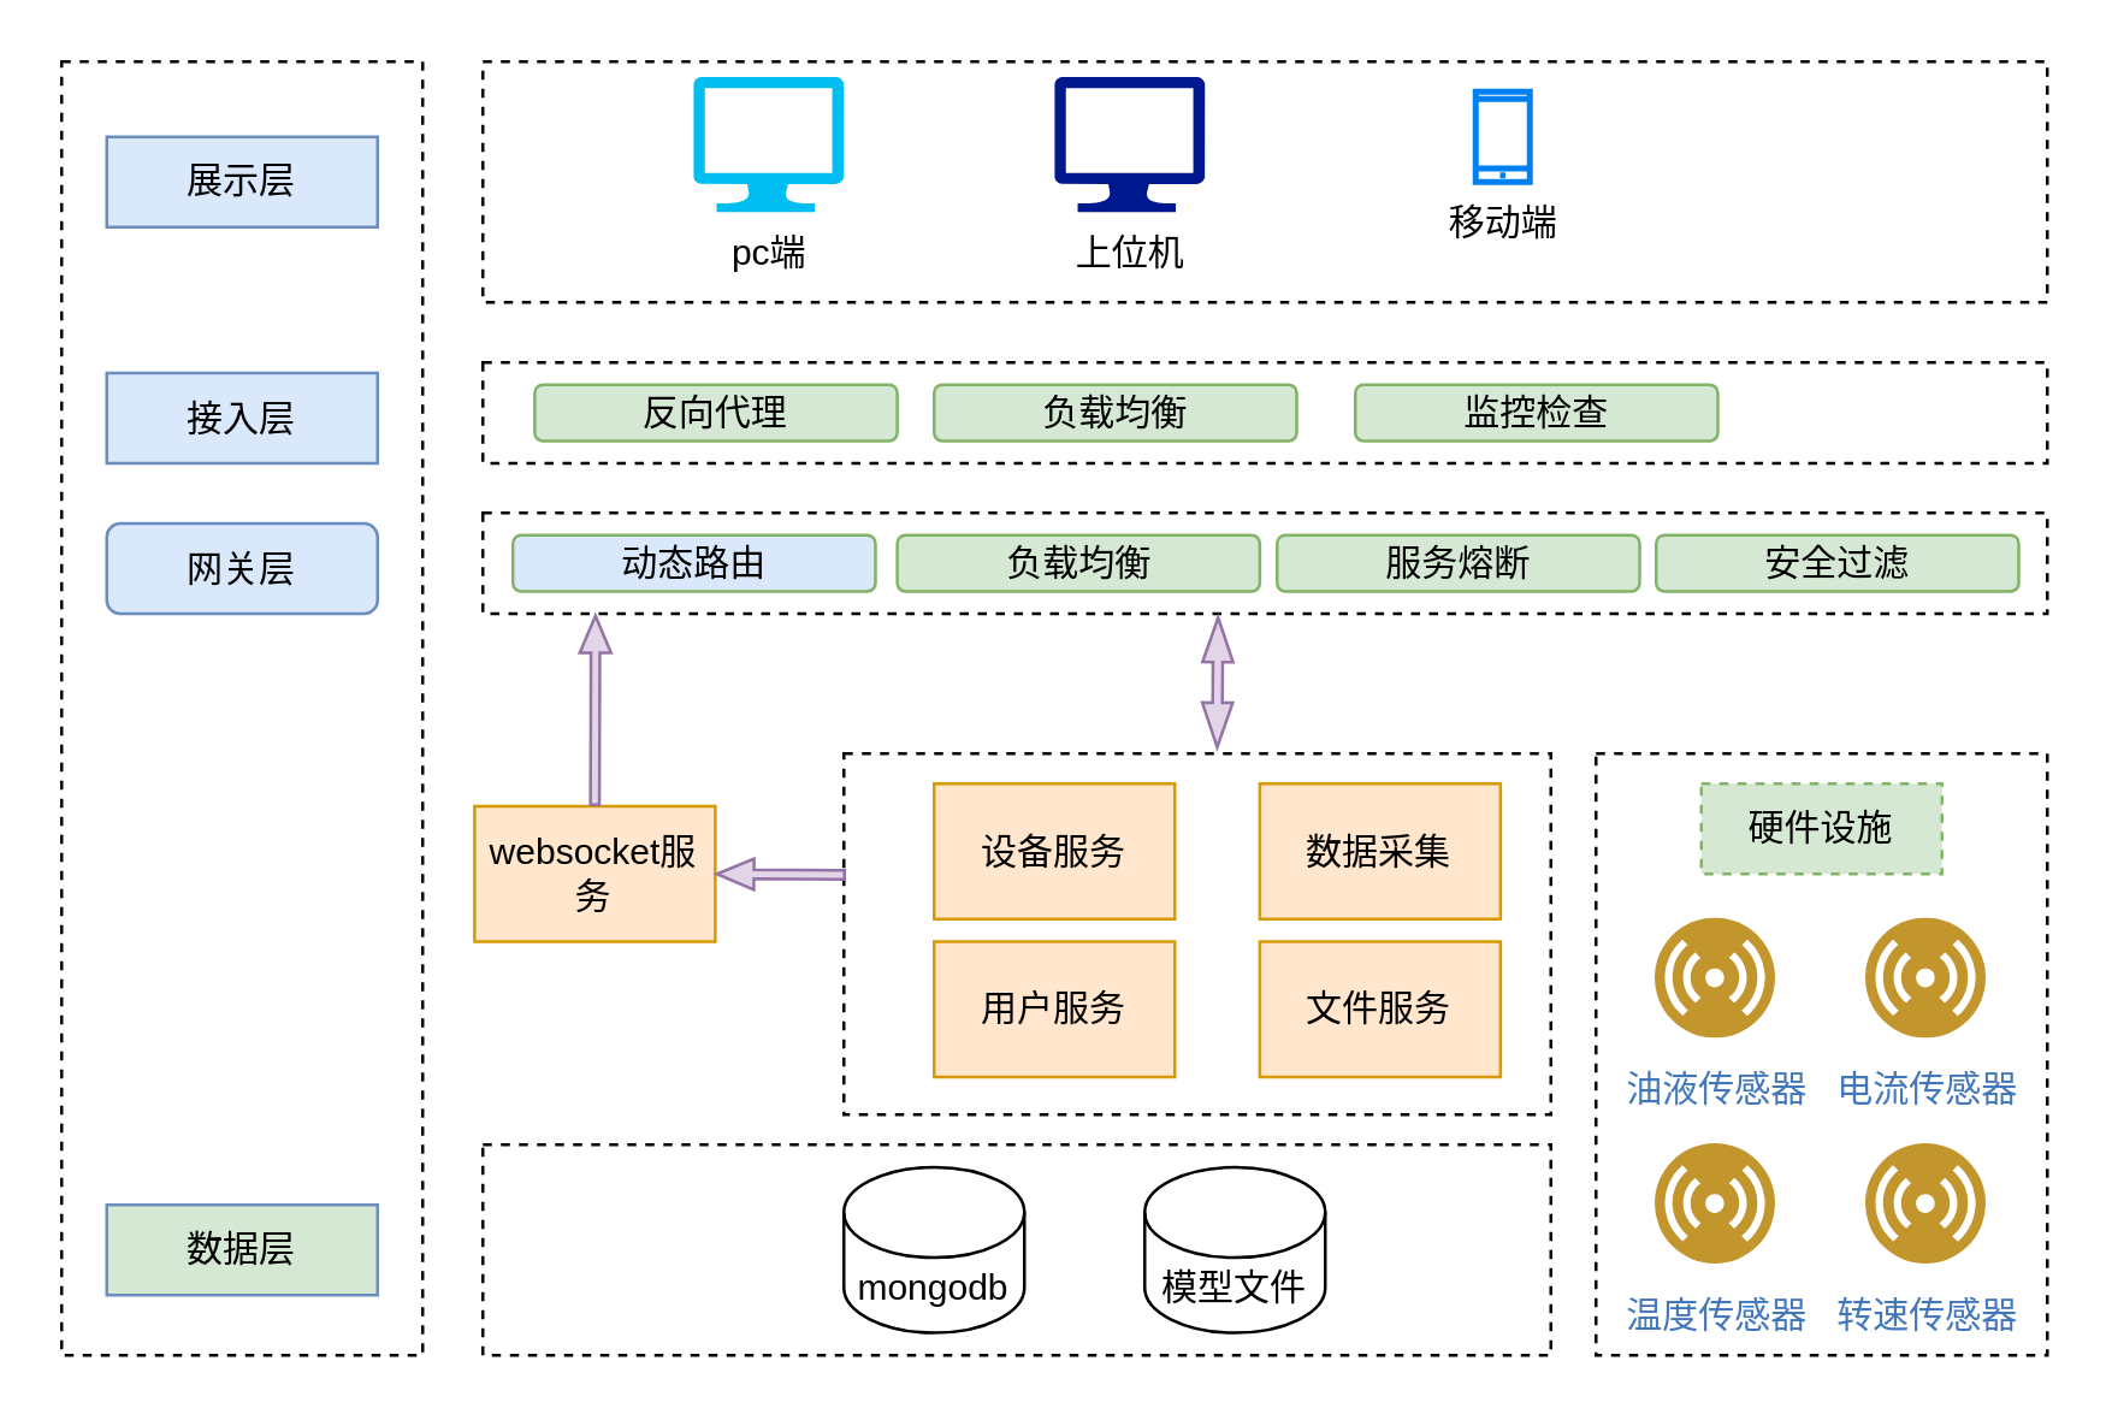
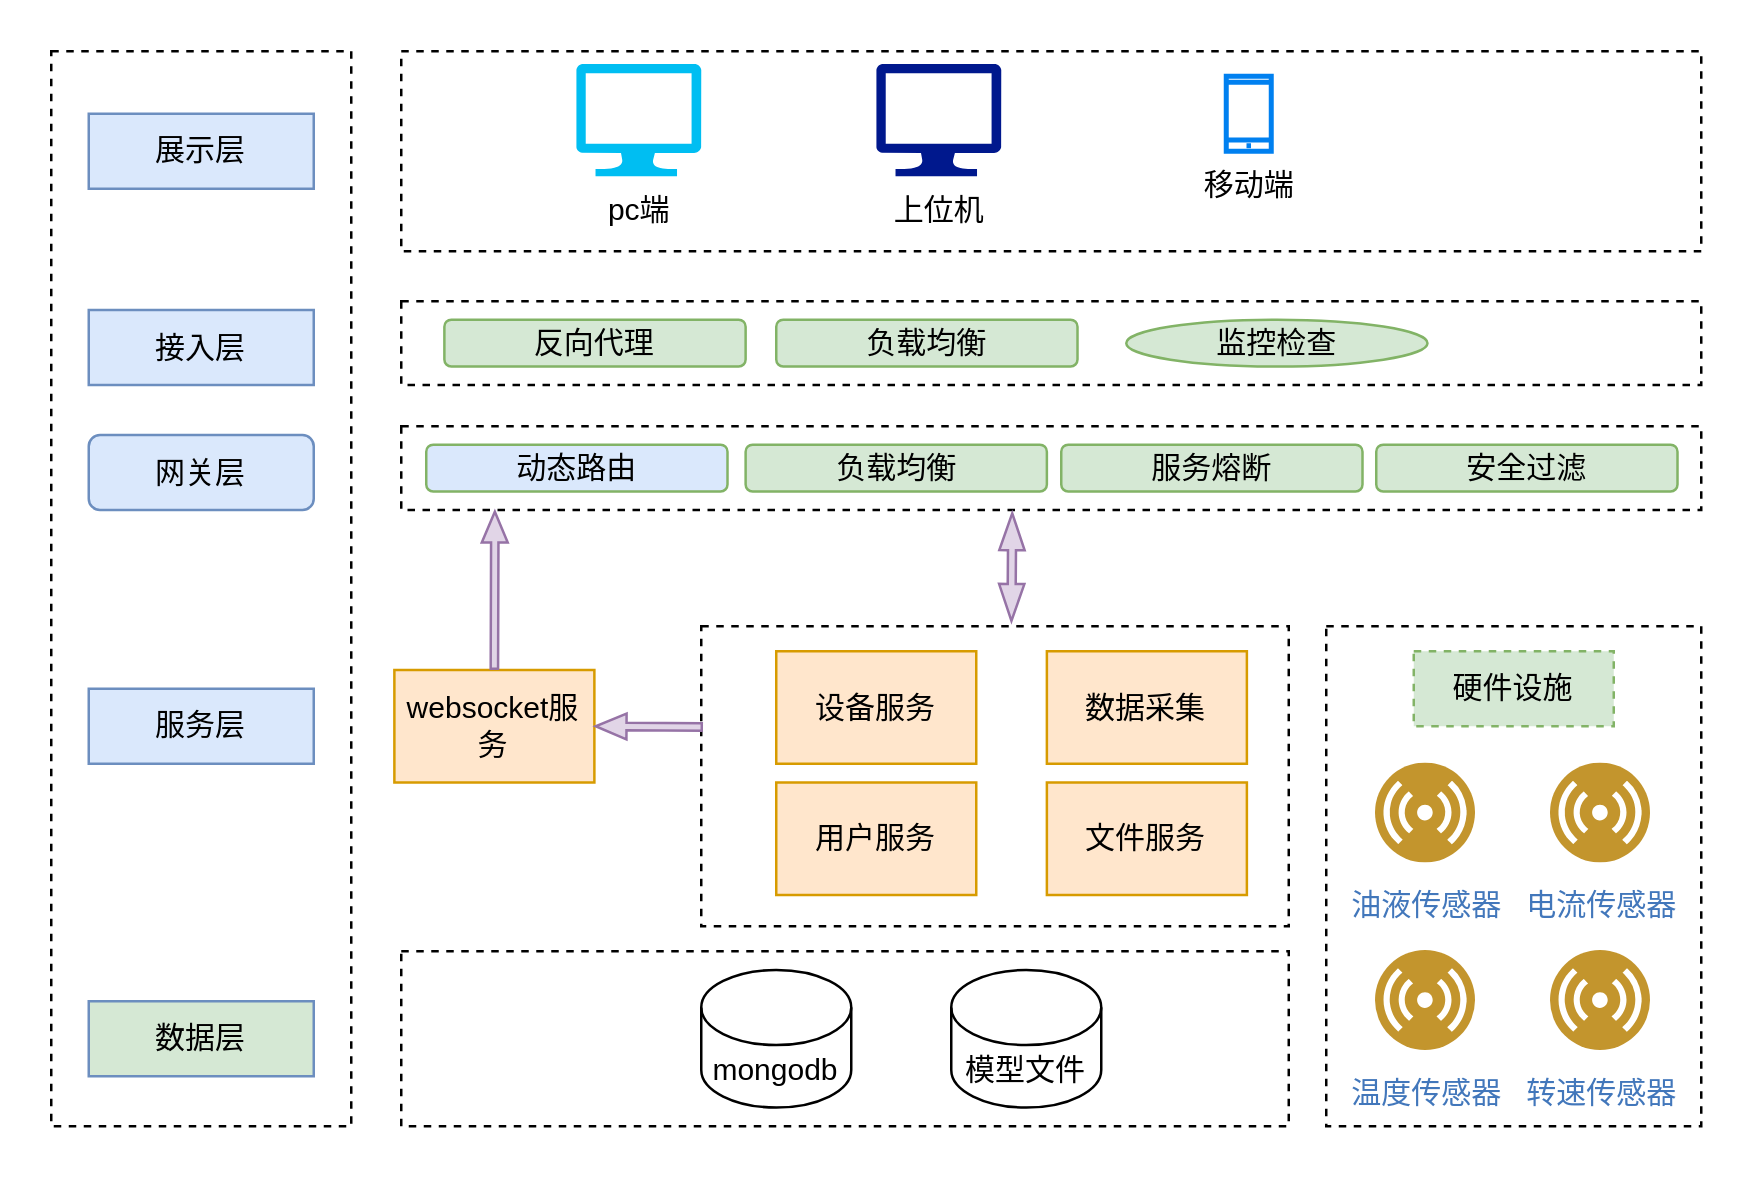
- <mxCell id="19" value="监控检查" style="rounded=1;whiteSpace=wrap;html=1;fillColor=#d5e8d4;strokeColor=#82b366;" vertex="1" parent="1"><mxGeometry x="450" y="127.37" width="120.5" height="18.75" as="geometry" /></mxCell>
+ <mxCell id="19" value="监控检查" style="ellipse;whiteSpace=wrap;html=1;fillColor=#d5e8d4;strokeColor=#82b366;" vertex="1" parent="1"><mxGeometry x="450" y="127.37" width="120.5" height="18.75" as="geometry" /></mxCell>
+ <mxCell id="16" value="服务层" style="rounded=0;whiteSpace=wrap;html=1;fillColor=#dae8fc;strokeColor=#6c8ebf;" vertex="1" parent="1"><mxGeometry x="35" y="275" width="90" height="30" as="geometry" /></mxCell>
